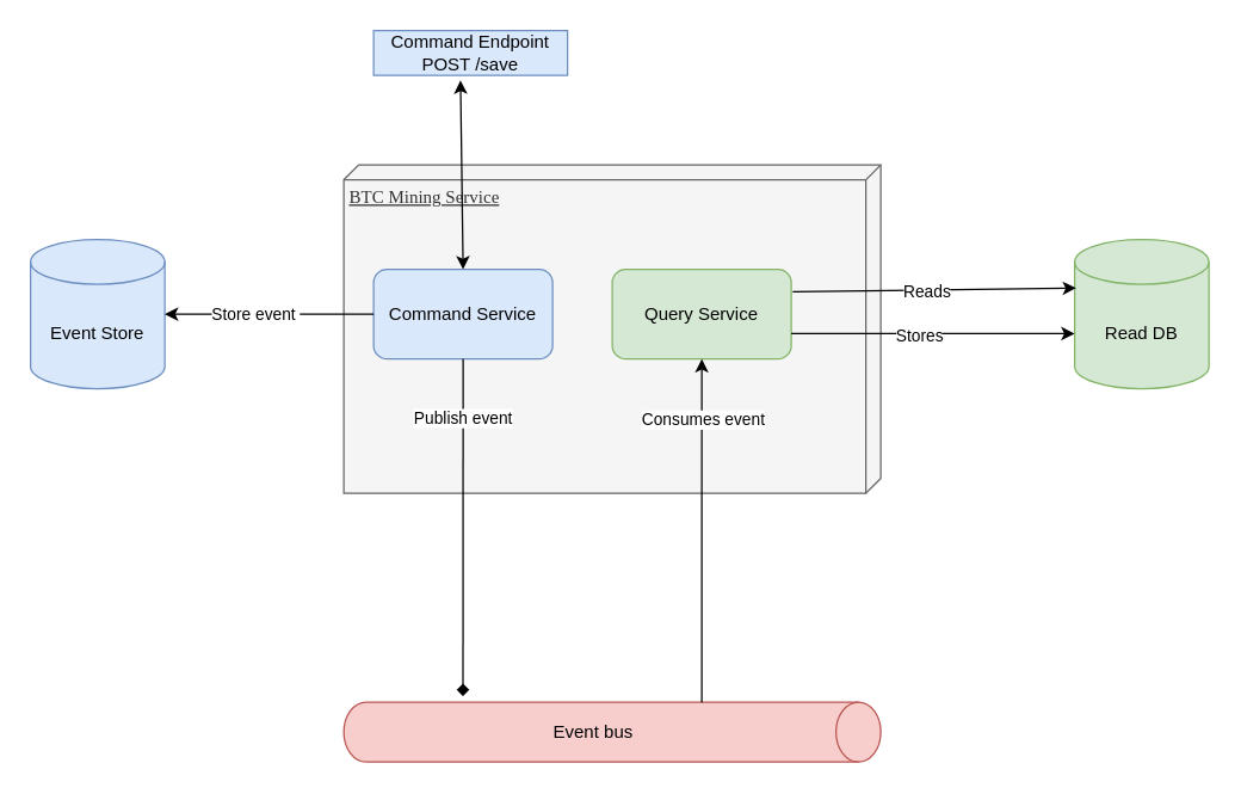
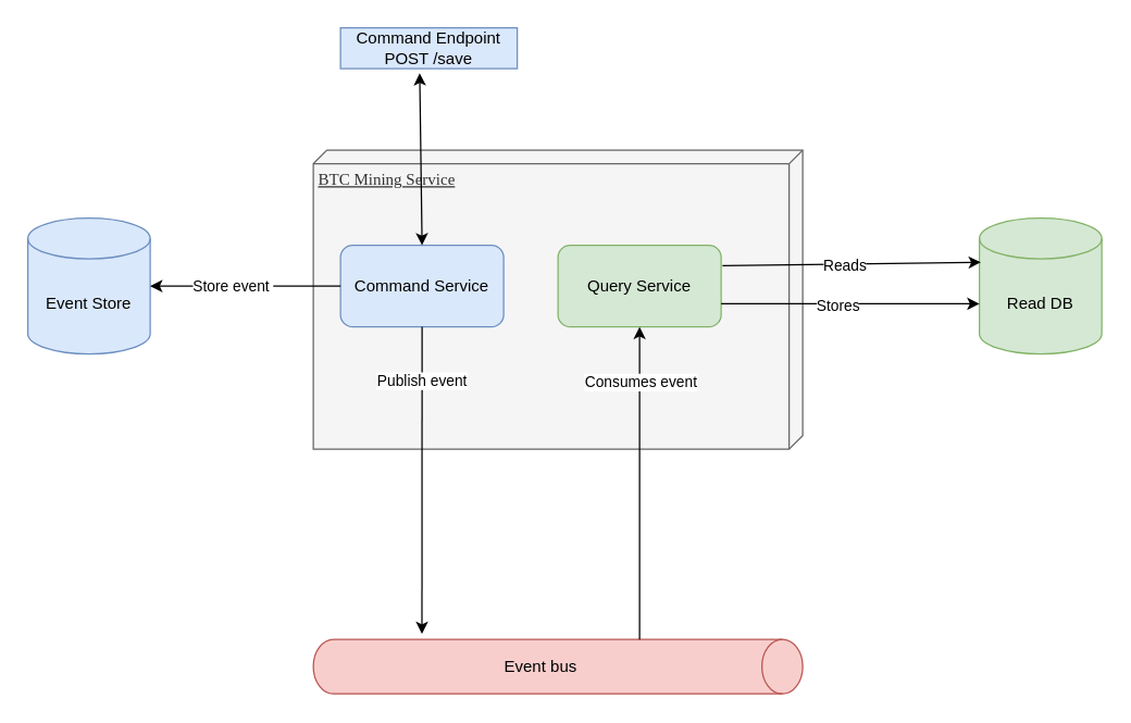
- <mxCell id="13" value="Publish event" style="endArrow=diamond;html=1;rounded=0;exitX=0.5;exitY=1;exitDx=0;exitDy=0;entryX=-0.1;entryY=0.778;entryDx=0;entryDy=0;entryPerimeter=0;" parent="1" source="3" target="12" edge="1"><mxGeometry x="-0.646" width="50" height="50" relative="1" as="geometry"><mxPoint x="310" y="270" as="sourcePoint" /><mxPoint x="440" y="390" as="targetPoint" /><mxPoint as="offset" /></mxGeometry></mxCell>
+ <mxCell id="13" value="Publish event" style="endArrow=classic;html=1;rounded=0;exitX=0.5;exitY=1;exitDx=0;exitDy=0;entryX=-0.1;entryY=0.778;entryDx=0;entryDy=0;entryPerimeter=0;" parent="1" source="3" target="12" edge="1"><mxGeometry x="-0.646" width="50" height="50" relative="1" as="geometry"><mxPoint x="310" y="270" as="sourcePoint" /><mxPoint x="440" y="390" as="targetPoint" /><mxPoint as="offset" /></mxGeometry></mxCell>
